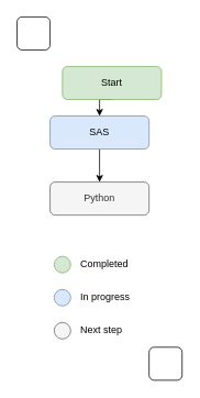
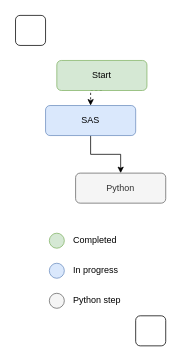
- <mxCell id="2" style="edgeStyle=orthogonalEdgeStyle;rounded=0;orthogonalLoop=1;jettySize=auto;html=1;exitX=0.5;exitY=1;exitDx=0;exitDy=0;entryX=0.5;entryY=0;entryDx=0;entryDy=0;" edge="1" parent="1" source="3" target="5"><mxGeometry relative="1" as="geometry" /></mxCell>
+ <mxCell id="2" style="edgeStyle=orthogonalEdgeStyle;rounded=0;orthogonalLoop=1;jettySize=auto;html=1;exitX=0.5;exitY=1;exitDx=0;exitDy=0;entryX=0.5;entryY=0;entryDx=0;entryDy=0;dashed=1;" edge="1" parent="1" source="3" target="5"><mxGeometry relative="1" as="geometry" /></mxCell>
- <mxCell id="14" value="Python" style="rounded=1;whiteSpace=wrap;html=1;fillColor=#f5f5f5;strokeColor=#666666;fontColor=#333333;" vertex="1" parent="1"><mxGeometry x="60" y="220" width="120" height="40" as="geometry" /></mxCell>
+ <mxCell id="14" value="Python" style="rounded=1;whiteSpace=wrap;html=1;fillColor=#f5f5f5;strokeColor=#666666;fontColor=#333333;" vertex="1" parent="1"><mxGeometry x="100" y="230" width="120" height="40" as="geometry" /></mxCell>
- <mxCell id="13" value="Next step" style="text;html=1;align=left;verticalAlign=middle;whiteSpace=wrap;rounded=0;" vertex="1" parent="1"><mxGeometry x="95" y="380" width="80" height="40" as="geometry" /></mxCell>
+ <mxCell id="13" value="Python step" style="text;html=1;align=left;verticalAlign=middle;whiteSpace=wrap;rounded=0;" vertex="1" parent="1"><mxGeometry x="95" y="380" width="80" height="40" as="geometry" /></mxCell>
